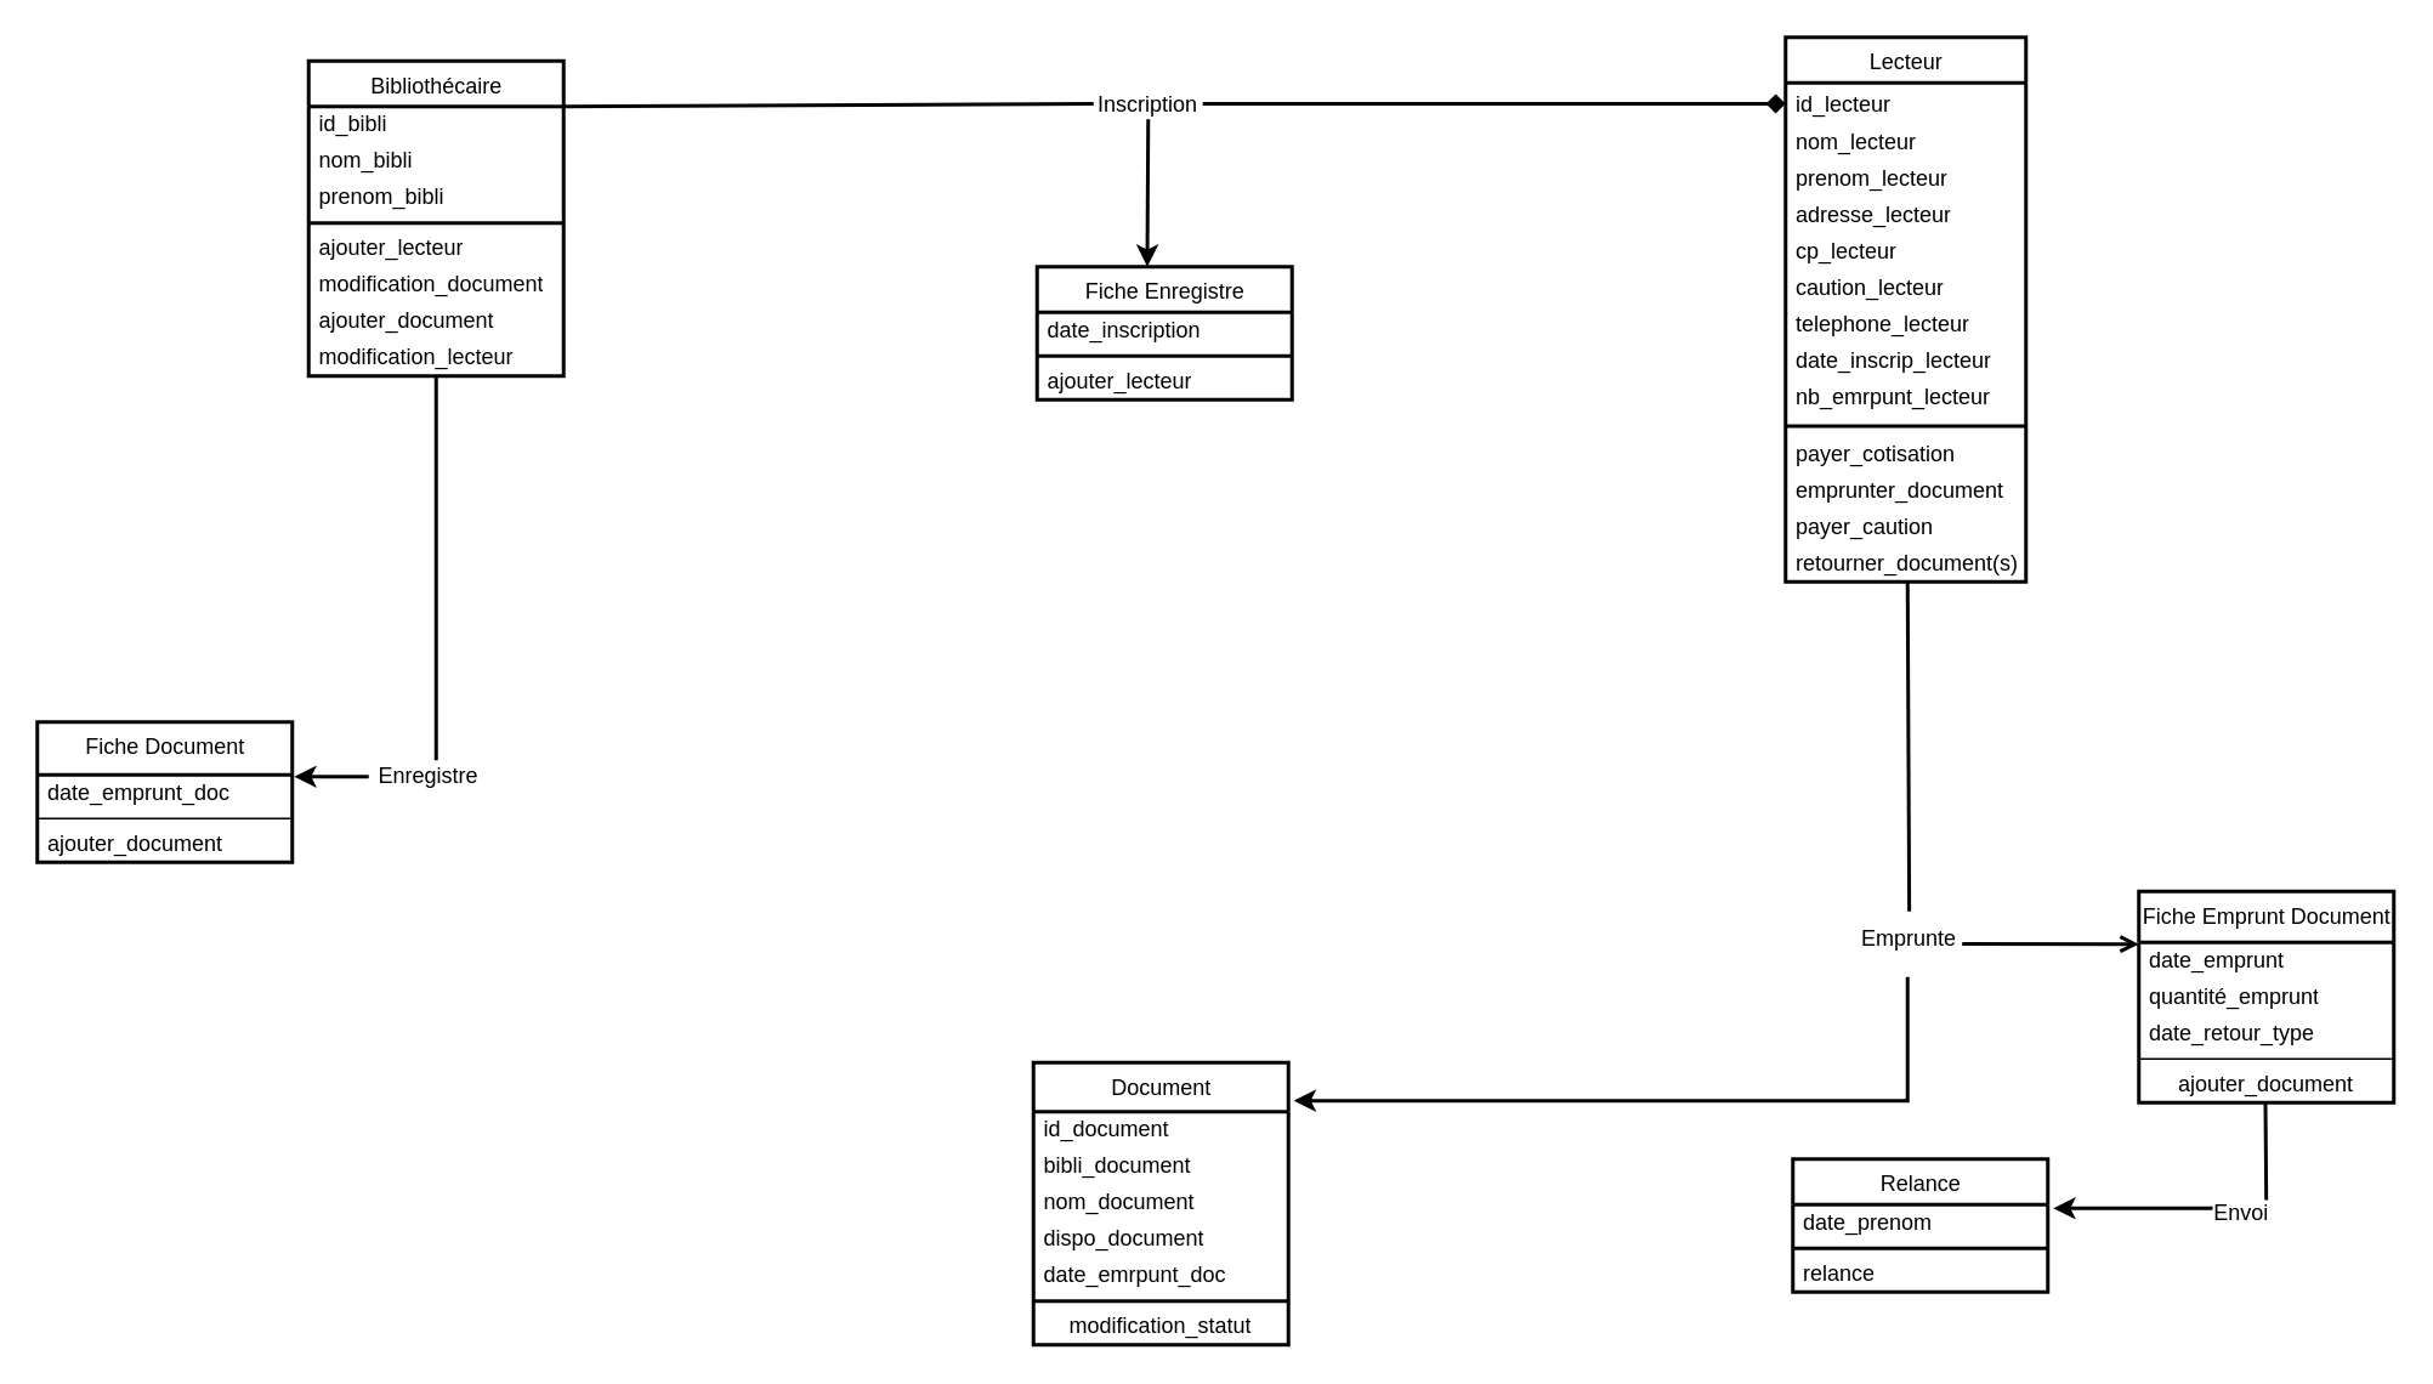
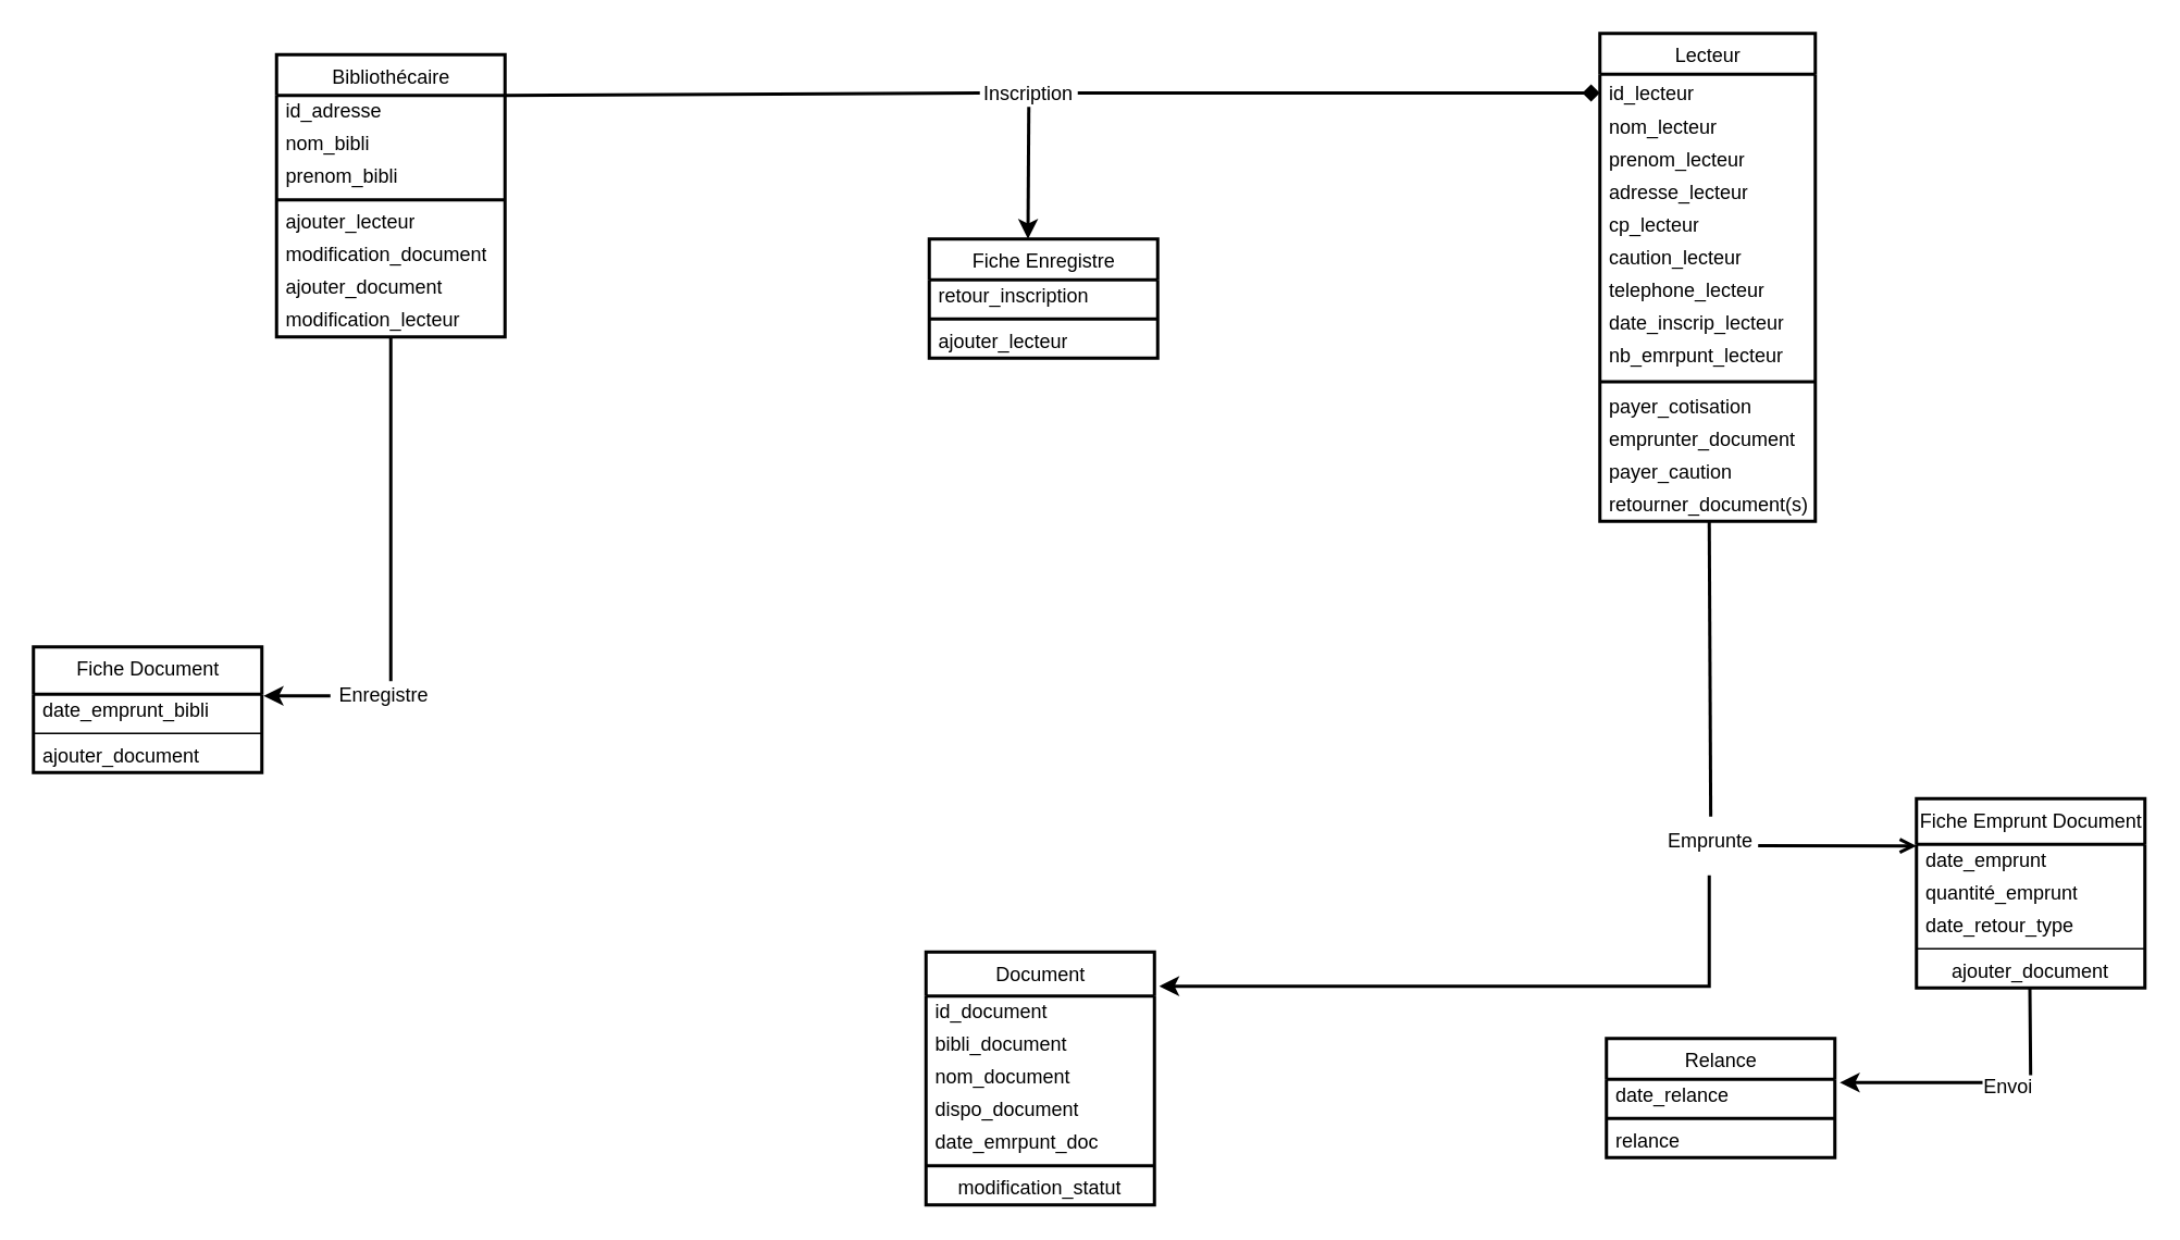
- <mxCell id="18" value="id_bibli" style="text;html=1;strokeColor=none;fillColor=none;align=left;verticalAlign=middle;spacingLeft=4;spacingRight=4;overflow=hidden;rotatable=0;points=[[0,0.5],[1,0.5]];portConstraint=eastwest;fontColor=#000000;strokeWidth=2;" parent="17" vertex="1"><mxGeometry y="25" width="140" height="20" as="geometry" /></mxCell>
+ <mxCell id="18" value="id_adresse" style="text;html=1;strokeColor=none;fillColor=none;align=left;verticalAlign=middle;spacingLeft=4;spacingRight=4;overflow=hidden;rotatable=0;points=[[0,0.5],[1,0.5]];portConstraint=eastwest;fontColor=#000000;strokeWidth=2;" parent="17" vertex="1"><mxGeometry y="25" width="140" height="20" as="geometry" /></mxCell>
- <mxCell id="27" value="date_inscription" style="text;html=1;strokeColor=none;fillColor=none;align=left;verticalAlign=middle;spacingLeft=4;spacingRight=4;overflow=hidden;rotatable=0;points=[[0,0.5],[1,0.5]];portConstraint=eastwest;fontColor=#000000;strokeWidth=2;" parent="26" vertex="1"><mxGeometry y="25" width="140" height="20" as="geometry" /></mxCell>
+ <mxCell id="27" value="retour_inscription" style="text;html=1;strokeColor=none;fillColor=none;align=left;verticalAlign=middle;spacingLeft=4;spacingRight=4;overflow=hidden;rotatable=0;points=[[0,0.5],[1,0.5]];portConstraint=eastwest;fontColor=#000000;strokeWidth=2;" parent="26" vertex="1"><mxGeometry y="25" width="140" height="20" as="geometry" /></mxCell>
- <mxCell id="48" value="date_emprunt_doc" style="text;html=1;strokeColor=none;fillColor=none;align=left;verticalAlign=middle;spacingLeft=4;spacingRight=4;overflow=hidden;rotatable=0;points=[[0,0.5],[1,0.5]];portConstraint=eastwest;fontColor=#000000;" parent="47" vertex="1"><mxGeometry y="29" width="140" height="20" as="geometry" /></mxCell>
+ <mxCell id="48" value="date_emprunt_bibli" style="text;html=1;strokeColor=none;fillColor=none;align=left;verticalAlign=middle;spacingLeft=4;spacingRight=4;overflow=hidden;rotatable=0;points=[[0,0.5],[1,0.5]];portConstraint=eastwest;fontColor=#000000;" parent="47" vertex="1"><mxGeometry y="29" width="140" height="20" as="geometry" /></mxCell>
- <mxCell id="62" value="date_prenom" style="text;html=1;strokeColor=none;fillColor=none;align=left;verticalAlign=middle;spacingLeft=4;spacingRight=4;overflow=hidden;rotatable=0;points=[[0,0.5],[1,0.5]];portConstraint=eastwest;strokeWidth=2;" vertex="1" parent="61"><mxGeometry y="25" width="140" height="20" as="geometry" /></mxCell>
+ <mxCell id="62" value="date_relance" style="text;html=1;strokeColor=none;fillColor=none;align=left;verticalAlign=middle;spacingLeft=4;spacingRight=4;overflow=hidden;rotatable=0;points=[[0,0.5],[1,0.5]];portConstraint=eastwest;strokeWidth=2;" vertex="1" parent="61"><mxGeometry y="25" width="140" height="20" as="geometry" /></mxCell>
